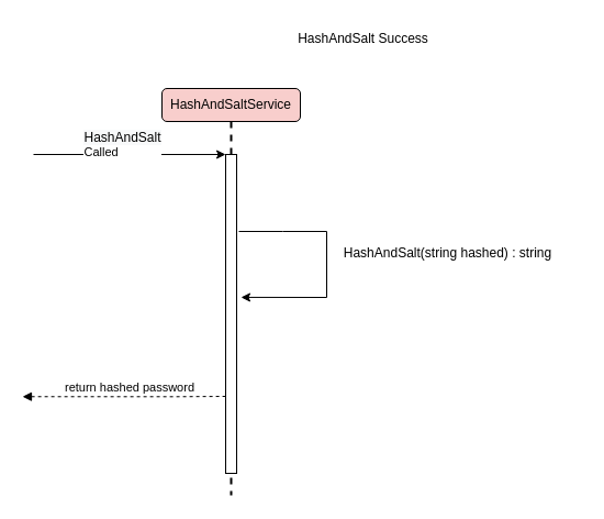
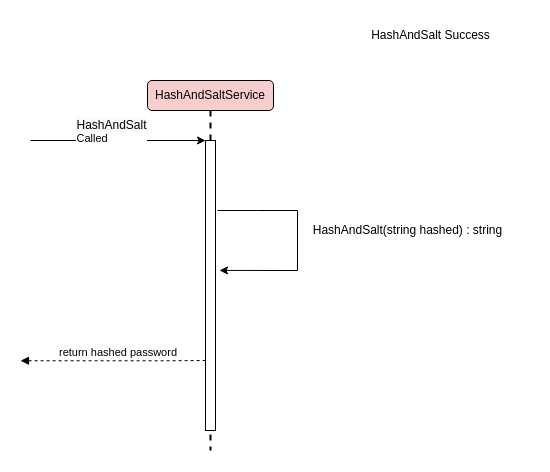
- <mxCell id="2" value="HashAndSalt Success" style="text;html=1;strokeColor=none;fillColor=none;align=center;verticalAlign=middle;whiteSpace=wrap;rounded=0;" parent="1" vertex="1"><mxGeometry x="233" y="20" width="195" height="30" as="geometry" /></mxCell>
+ <mxCell id="2" value="HashAndSalt Success" style="text;html=1;strokeColor=none;fillColor=none;align=center;verticalAlign=middle;whiteSpace=wrap;rounded=0;" parent="1" vertex="1"><mxGeometry x="333" y="20" width="195" height="30" as="geometry" /></mxCell>
